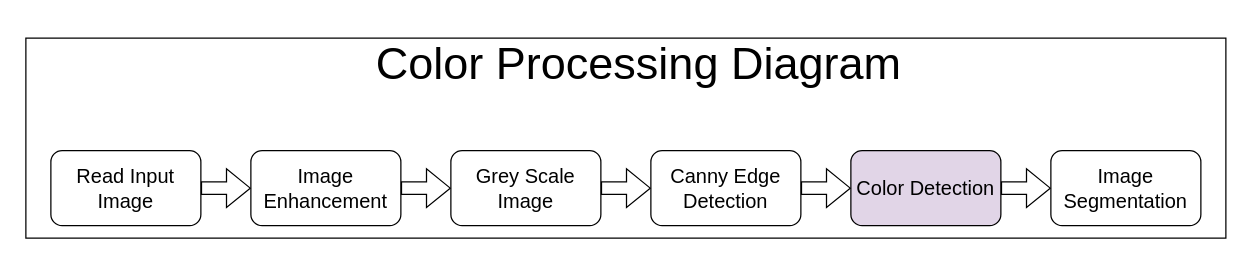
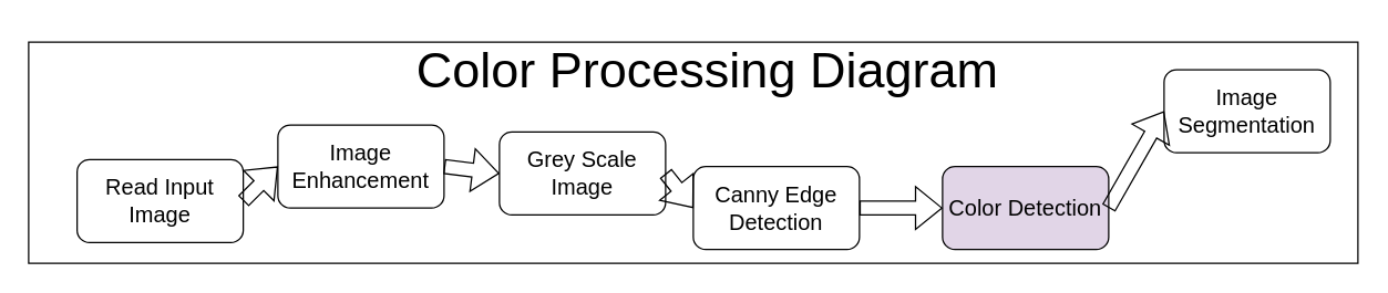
- <mxCell id="3" value="Read Input Image" style="rounded=1;whiteSpace=wrap;html=1;fontSize=16;" vertex="1" parent="1"><mxGeometry x="40" y="120" width="120" height="60" as="geometry" /></mxCell>
+ <mxCell id="3" value="Read Input Image" style="rounded=1;whiteSpace=wrap;html=1;fontSize=16;" vertex="1" parent="1"><mxGeometry x="55" y="115" width="120" height="60" as="geometry" /></mxCell>
- <mxCell id="4" value="Image Enhancement" style="rounded=1;whiteSpace=wrap;html=1;fontSize=16;" vertex="1" parent="1"><mxGeometry x="200" y="120" width="120" height="60" as="geometry" /></mxCell>
+ <mxCell id="4" value="Image Enhancement" style="rounded=1;whiteSpace=wrap;html=1;fontSize=16;" vertex="1" parent="1"><mxGeometry x="200" y="90" width="120" height="60" as="geometry" /></mxCell>
- <mxCell id="5" value="Grey Scale Image" style="rounded=1;whiteSpace=wrap;html=1;fontSize=16;" vertex="1" parent="1"><mxGeometry x="360" y="120" width="120" height="60" as="geometry" /></mxCell>
+ <mxCell id="5" value="Grey Scale Image" style="rounded=1;whiteSpace=wrap;html=1;fontSize=16;" vertex="1" parent="1"><mxGeometry x="360" y="95" width="120" height="60" as="geometry" /></mxCell>
- <mxCell id="6" value="Canny Edge Detection" style="rounded=1;whiteSpace=wrap;html=1;fontSize=16;" vertex="1" parent="1"><mxGeometry x="520" y="120" width="120" height="60" as="geometry" /></mxCell>
+ <mxCell id="6" value="Canny Edge Detection" style="rounded=1;whiteSpace=wrap;html=1;fontSize=16;" vertex="1" parent="1"><mxGeometry x="500" y="120" width="120" height="60" as="geometry" /></mxCell>
- <mxCell id="8" value="Image Segmentation" style="whiteSpace=wrap;html=1;rounded=1;fontSize=16;" vertex="1" parent="1"><mxGeometry x="840" y="120" width="120" height="60" as="geometry" /></mxCell>
+ <mxCell id="8" value="Image Segmentation" style="whiteSpace=wrap;html=1;rounded=1;fontSize=16;" vertex="1" parent="1"><mxGeometry x="840" y="50" width="120" height="60" as="geometry" /></mxCell>
